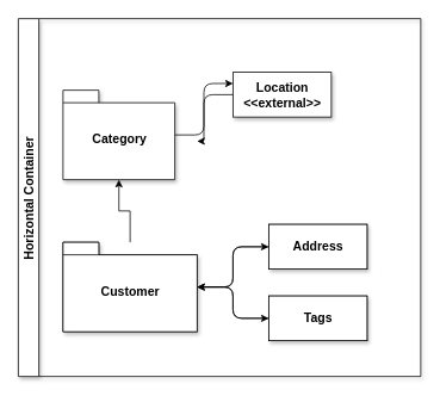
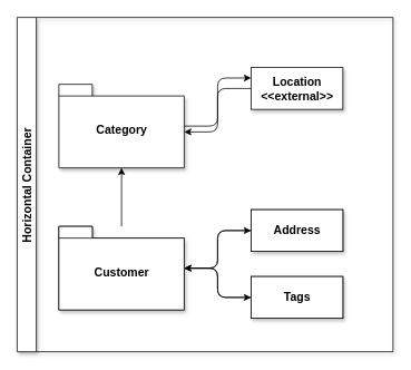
- <mxCell id="17" value="Location&lt;br&gt;&amp;lt;&amp;lt;external&amp;gt;&amp;gt;" style="html=1;shadow=1;fontStyle=1;fontSize=14;" vertex="1" parent="16"><mxGeometry x="240" y="60" width="110" height="50" as="geometry" /></mxCell>
+ <mxCell id="17" value="Location&lt;br&gt;&amp;lt;&amp;lt;external&amp;gt;&amp;gt;" style="html=1;shadow=1;fontStyle=1;fontSize=14;" vertex="1" parent="16"><mxGeometry x="280" y="60" width="110" height="50" as="geometry" /></mxCell>
- <mxCell id="3" value="Category" style="shape=folder;fontStyle=1;spacingTop=10;tabWidth=40;tabHeight=14;tabPosition=left;html=1;shadow=1;fontSize=14;" vertex="1" parent="1"><mxGeometry x="70" y="100" width="125" height="100" as="geometry" /></mxCell>
+ <mxCell id="3" value="Category" style="shape=folder;fontStyle=1;spacingTop=10;tabWidth=40;tabHeight=14;tabPosition=left;html=1;shadow=1;fontSize=14;" vertex="1" parent="1"><mxGeometry x="70" y="100" width="150" height="100" as="geometry" /></mxCell>
